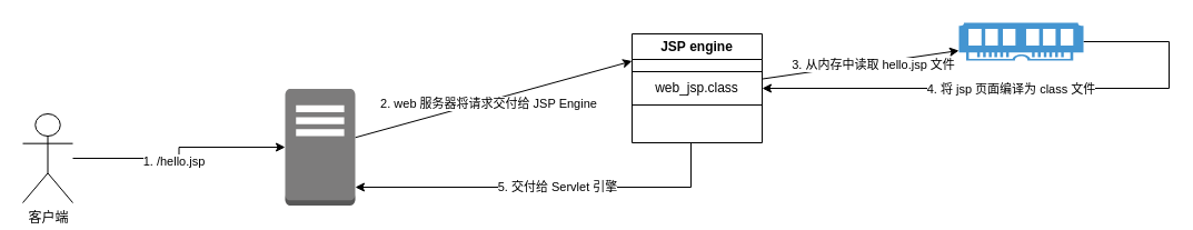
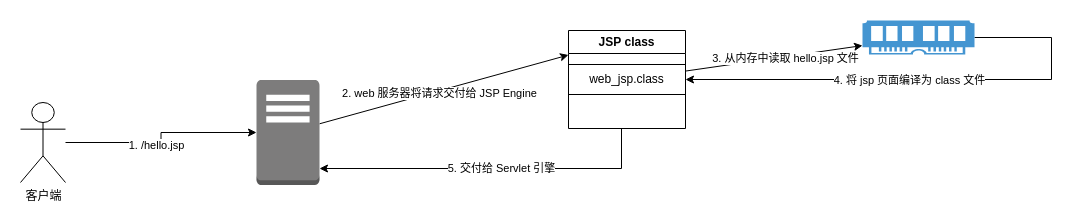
- <mxCell id="12" value="JSP&amp;nbsp;engine" style="swimlane;whiteSpace=wrap;html=1;" vertex="1" parent="1"><mxGeometry x="568" y="30" width="117" height="98" as="geometry" /></mxCell>
+ <mxCell id="12" value="JSP&amp;nbsp;class" style="swimlane;whiteSpace=wrap;html=1;" vertex="1" parent="1"><mxGeometry x="568" y="30" width="117" height="98" as="geometry" /></mxCell>
